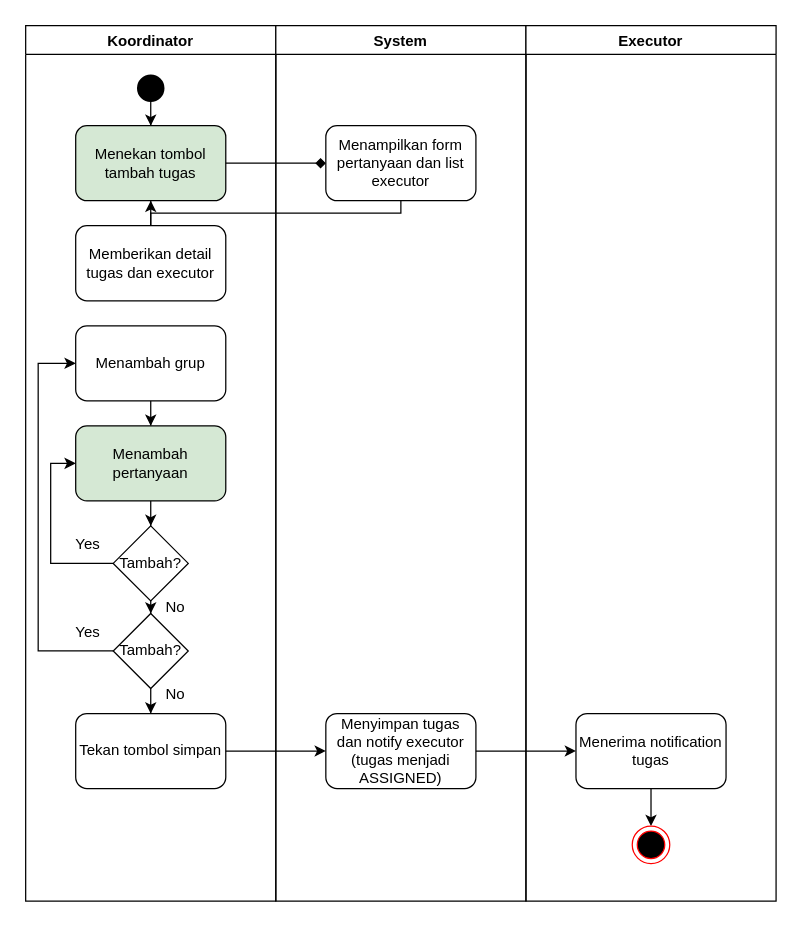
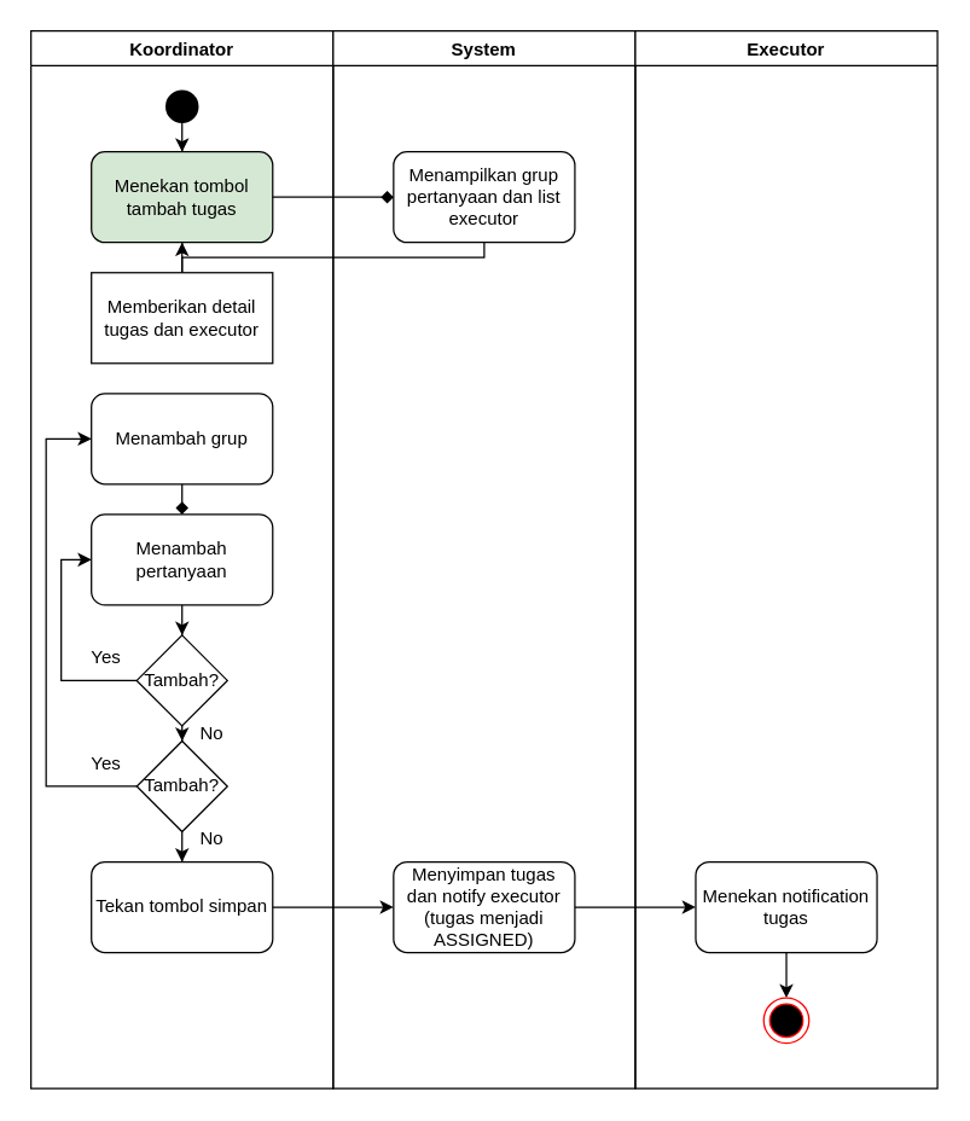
- <mxCell id="24" value="Menampilkan form pertanyaan dan list executor" style="rounded=1;whiteSpace=wrap;html=1;" parent="23" vertex="1"><mxGeometry x="40" y="80" width="120" height="60" as="geometry" /></mxCell>
+ <mxCell id="24" value="Menampilkan grup pertanyaan dan list executor" style="rounded=1;whiteSpace=wrap;html=1;" parent="23" vertex="1"><mxGeometry x="40" y="80" width="120" height="60" as="geometry" /></mxCell>
- <mxCell id="18" value="Memberikan detail tugas dan executor" style="whiteSpace=wrap;html=1;rounded=1;" parent="2" vertex="1"><mxGeometry x="40" y="160" width="120" height="60" as="geometry" /></mxCell>
+ <mxCell id="18" value="Memberikan detail tugas dan executor" style="whiteSpace=wrap;html=1;rounded=0;" parent="2" vertex="1"><mxGeometry x="40" y="160" width="120" height="60" as="geometry" /></mxCell>
- <mxCell id="6" style="edgeStyle=orthogonalEdgeStyle;rounded=0;orthogonalLoop=1;jettySize=auto;html=1;" parent="2" source="7" target="9" edge="1"><mxGeometry relative="1" as="geometry" /></mxCell>
+ <mxCell id="6" style="edgeStyle=orthogonalEdgeStyle;rounded=0;orthogonalLoop=1;jettySize=auto;html=1;endArrow=diamond;" parent="2" source="7" target="9" edge="1"><mxGeometry relative="1" as="geometry" /></mxCell>
- <mxCell id="9" value="Menambah pertanyaan" style="whiteSpace=wrap;html=1;rounded=1;fillColor=#d5e8d4;" parent="2" vertex="1"><mxGeometry x="40" y="320" width="120" height="60" as="geometry" /></mxCell>
+ <mxCell id="9" value="Menambah pertanyaan" style="whiteSpace=wrap;html=1;rounded=1;" parent="2" vertex="1"><mxGeometry x="40" y="320" width="120" height="60" as="geometry" /></mxCell>
- <mxCell id="28" value="Menerima notification tugas" style="whiteSpace=wrap;html=1;rounded=1;" parent="26" vertex="1"><mxGeometry x="40" y="550" width="120" height="60" as="geometry" /></mxCell>
+ <mxCell id="28" value="Menekan notification tugas" style="whiteSpace=wrap;html=1;rounded=1;" parent="26" vertex="1"><mxGeometry x="40" y="550" width="120" height="60" as="geometry" /></mxCell>
